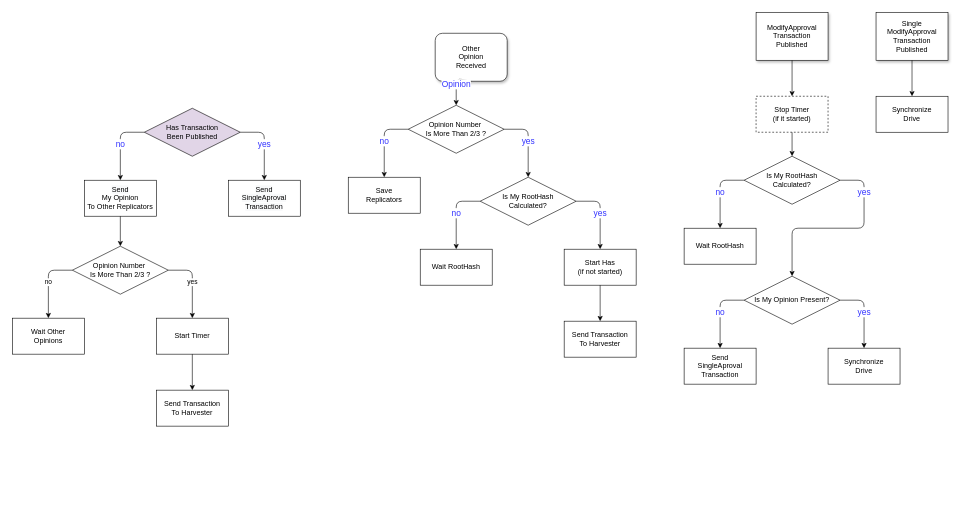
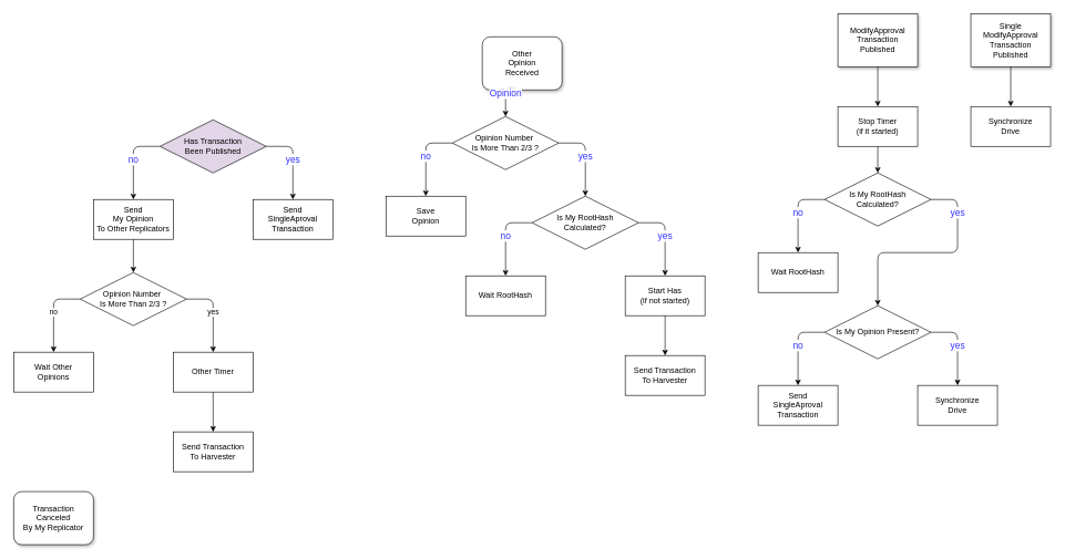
- <mxCell id="26" value="Stop Timer&lt;br&gt;(if it started)" style="rounded=0;whiteSpace=wrap;html=1;shadow=0;glass=0;sketch=0;dashed=1;" parent="1" vertex="1"><mxGeometry x="1260" y="160" width="120" height="60" as="geometry" /></mxCell>
+ <mxCell id="26" value="Stop Timer&lt;br&gt;(if it started)" style="rounded=0;whiteSpace=wrap;html=1;shadow=0;glass=0;sketch=0;" parent="1" vertex="1"><mxGeometry x="1260" y="160" width="120" height="60" as="geometry" /></mxCell>
- <mxCell id="8" value="Save&lt;br&gt;Replicators" style="rounded=0;whiteSpace=wrap;html=1;shadow=0;glass=0;sketch=0;" parent="1" vertex="1"><mxGeometry x="580" y="295" width="120" height="60" as="geometry" /></mxCell>
+ <mxCell id="8" value="Save&lt;br&gt;Opinion" style="rounded=0;whiteSpace=wrap;html=1;shadow=0;glass=0;sketch=0;" parent="1" vertex="1"><mxGeometry x="580" y="295" width="120" height="60" as="geometry" /></mxCell>
- <mxCell id="20" value="Start Timer" style="rounded=0;whiteSpace=wrap;html=1;shadow=0;glass=0;sketch=0;" parent="1" vertex="1"><mxGeometry x="260" y="530" width="120" height="60" as="geometry" /></mxCell>
+ <mxCell id="20" value="Other Timer" style="rounded=0;whiteSpace=wrap;html=1;shadow=0;glass=0;sketch=0;" parent="1" vertex="1"><mxGeometry x="260" y="530" width="120" height="60" as="geometry" /></mxCell>
+ <mxCell id="40" value="Transaction&lt;br&gt;Canceled&lt;br&gt;By My Replicator" style="rounded=1;whiteSpace=wrap;html=1;glass=0;shadow=1;" parent="1" vertex="1"><mxGeometry x="20" y="740" width="120" height="80" as="geometry" /></mxCell>
